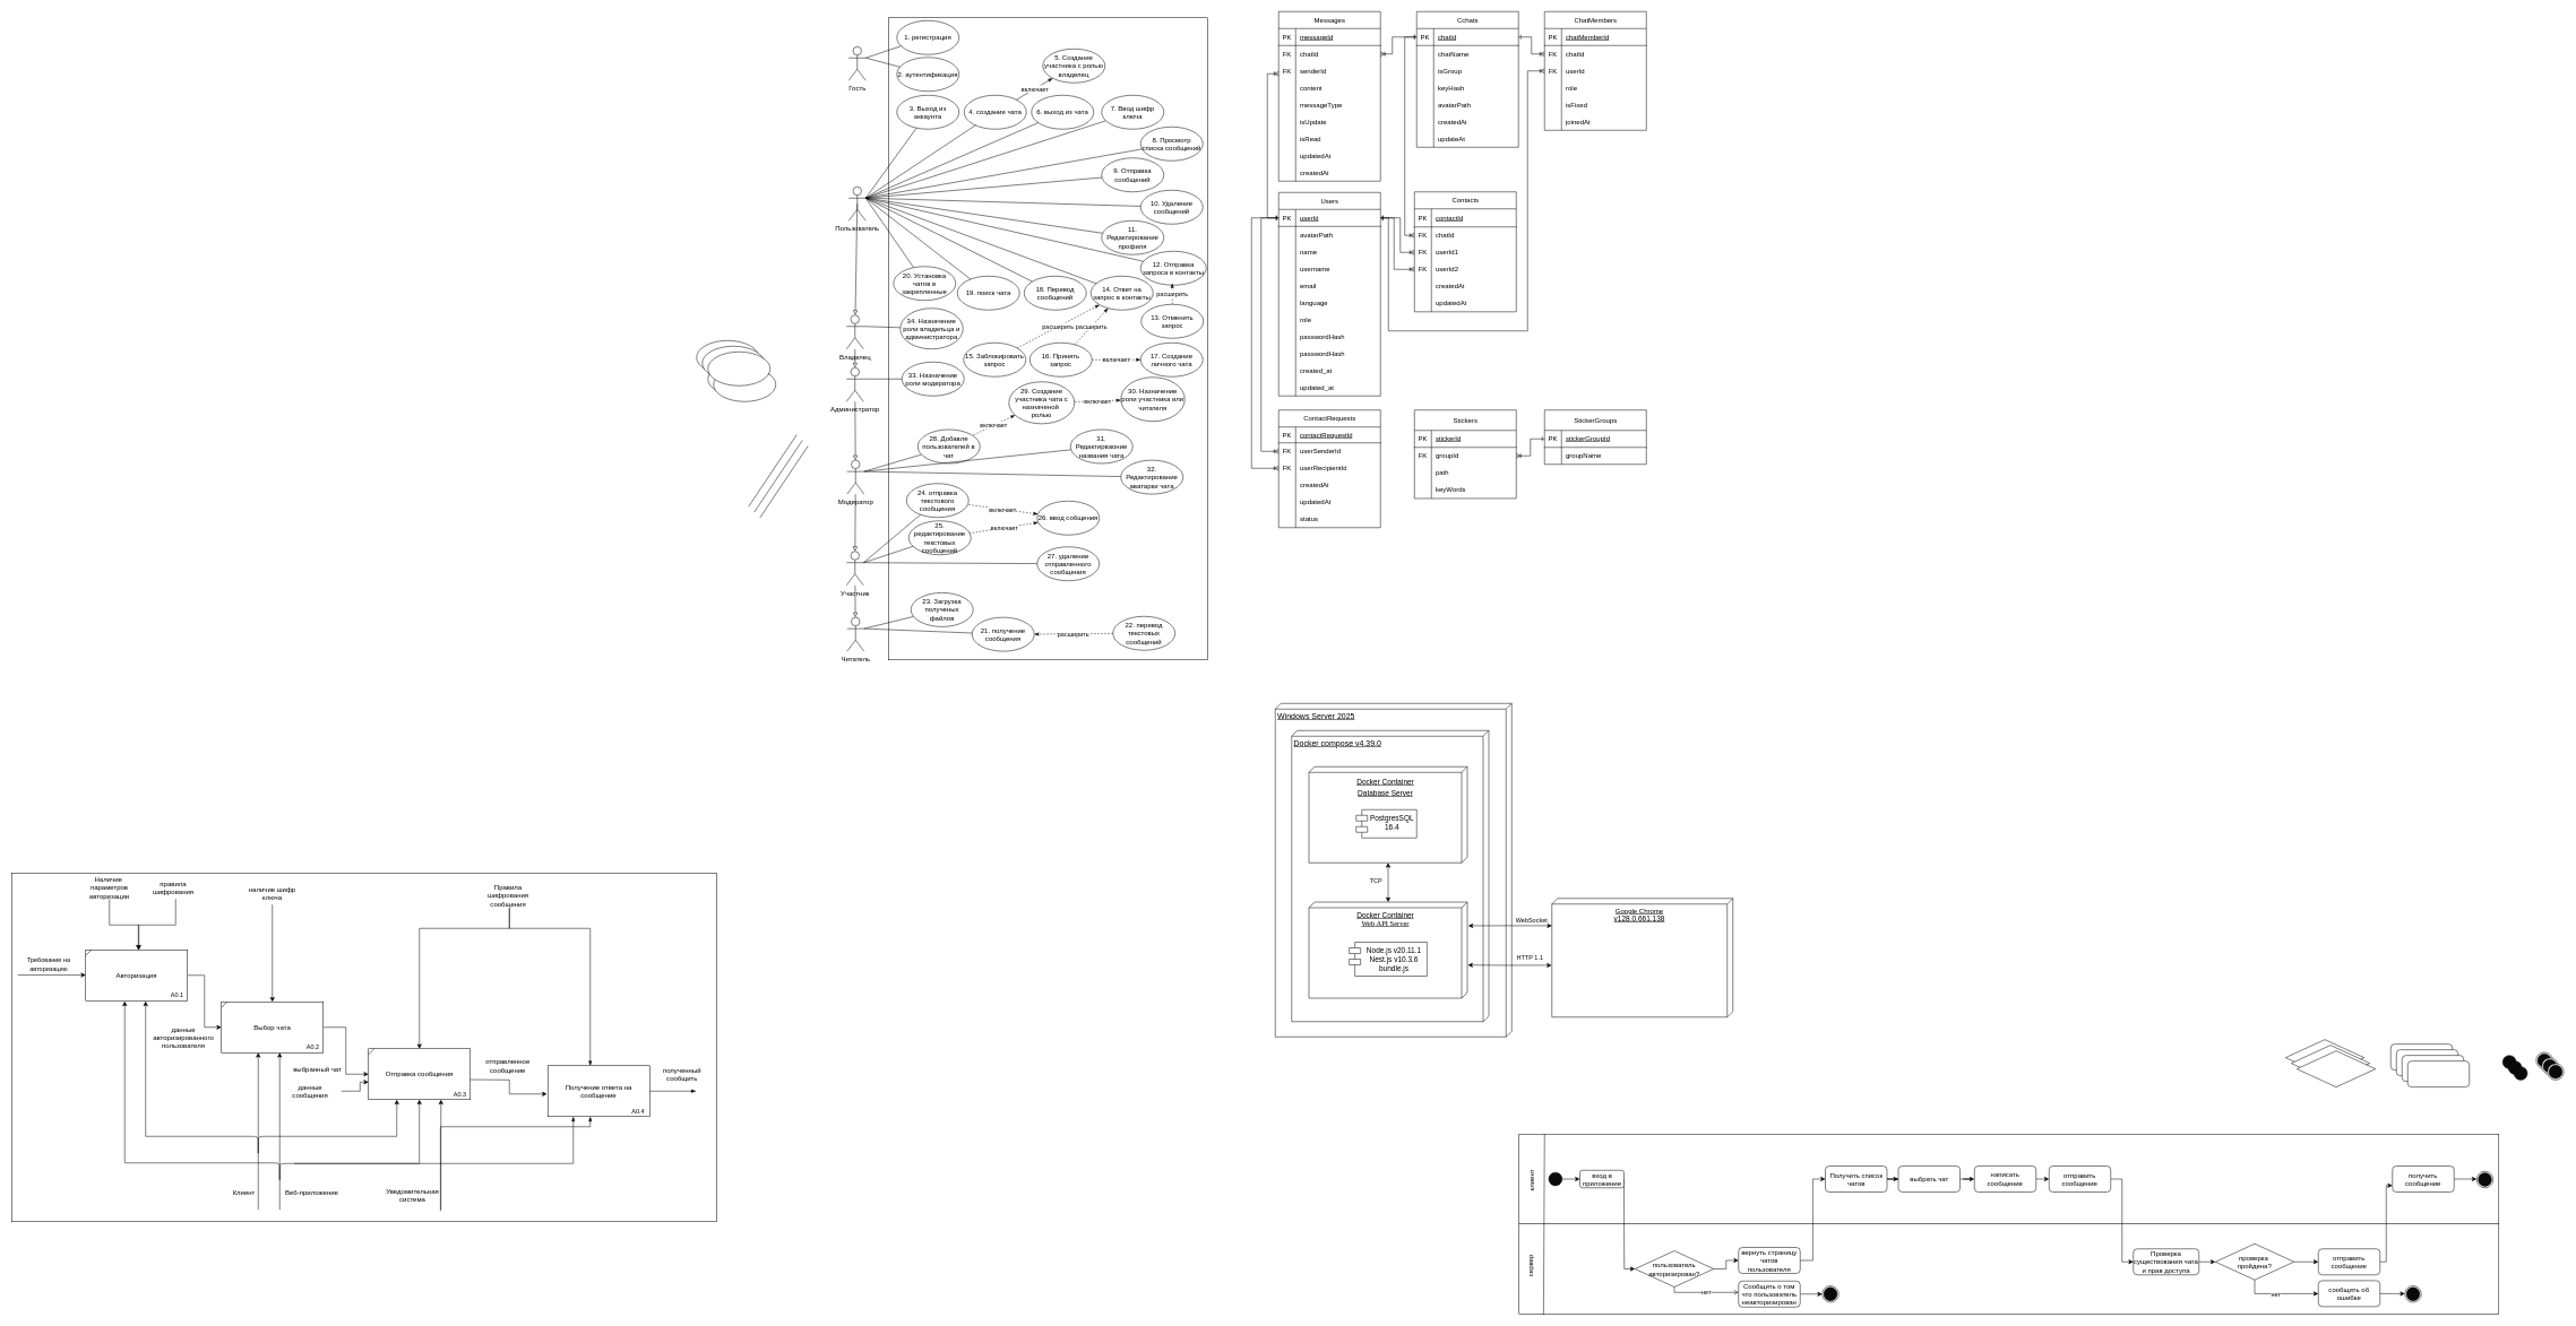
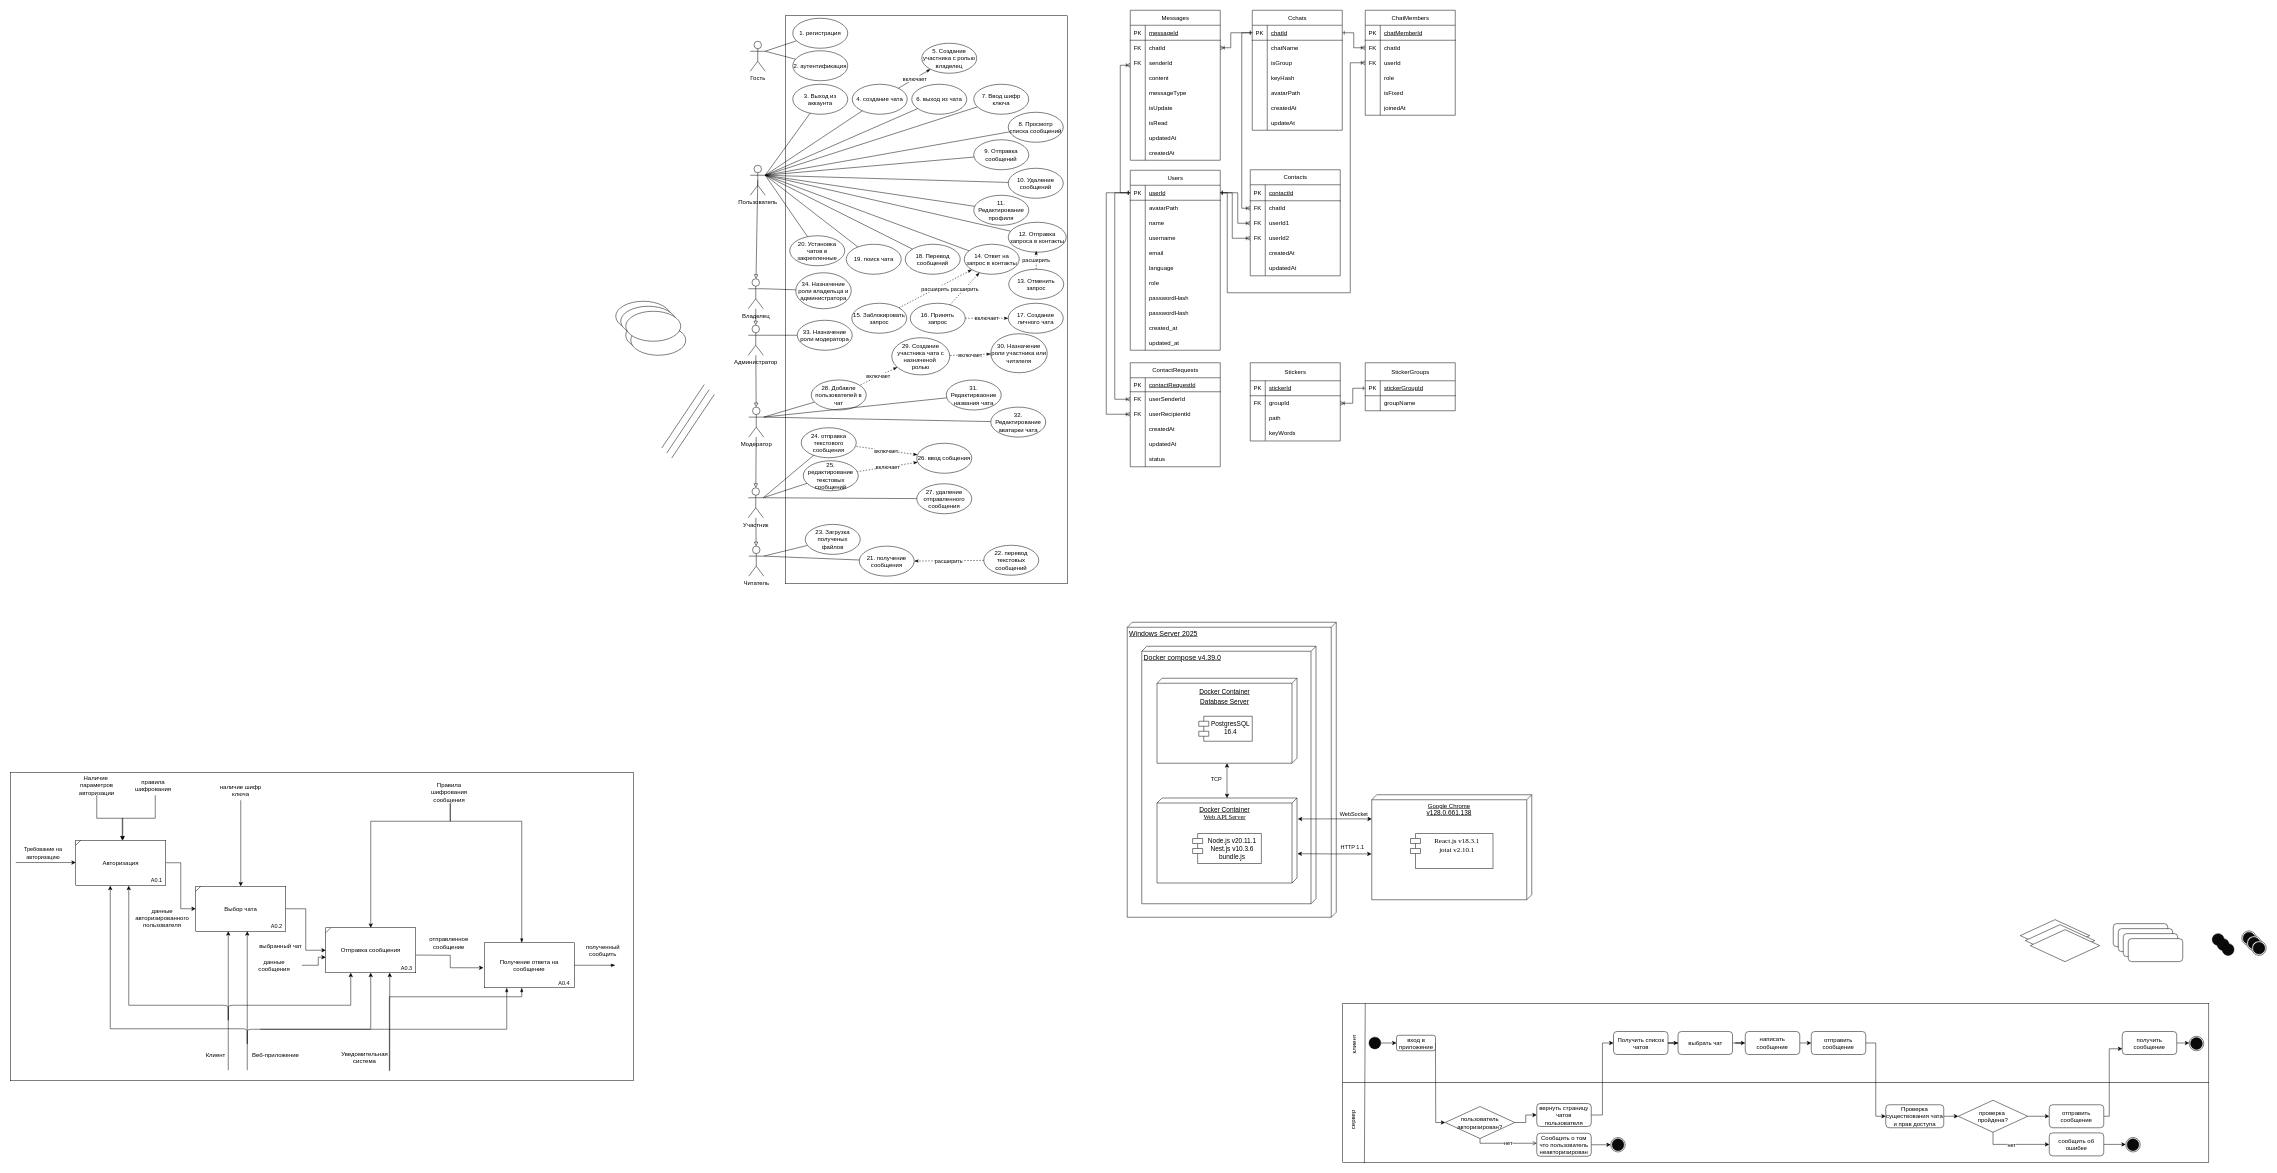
+ <mxCell id="138" value="&lt;font face=&quot;Times New Roman&quot; style=&quot;color: rgb(0, 0, 0); font-size: 14px;&quot;&gt;React.js v&lt;span style=&quot;text-align: start; background-color: rgb(255, 255, 255);&quot;&gt;18.3.1&lt;/span&gt;&lt;/font&gt;&lt;div style=&quot;&quot;&gt;&lt;font style=&quot;color: rgb(0, 0, 0); font-size: 14px;&quot; face=&quot;Times New Roman&quot;&gt;jotai v2.10.1&lt;/font&gt;&lt;/div&gt;" style="shape=module;align=left;spacingLeft=20;align=center;verticalAlign=top;whiteSpace=wrap;html=1;" parent="1" vertex="1"><mxGeometry x="2820.5" y="1666.5" width="165" height="70" as="geometry" /></mxCell>
- <mxCell id="190" value="получить сообщение" style="rounded=1;whiteSpace=wrap;html=1;" parent="1" vertex="1"><mxGeometry x="4229" y="2062.52" width="109" height="46" as="geometry" /></mxCell>
+ <mxCell id="190" value="получить сообщение" style="rounded=1;whiteSpace=wrap;html=1;" parent="1" vertex="1"><mxGeometry x="4244" y="2062.52" width="109" height="46" as="geometry" /></mxCell>
